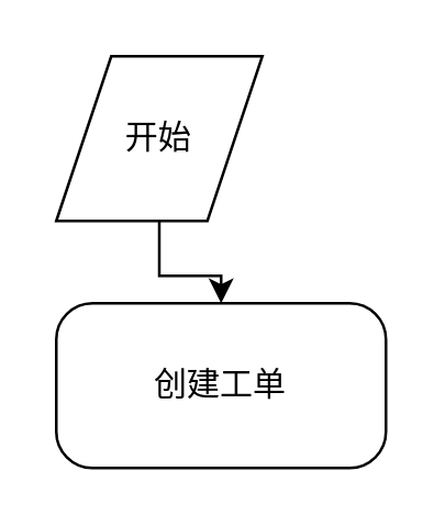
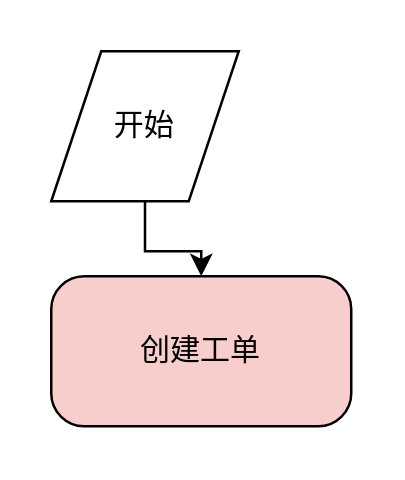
- <mxCell id="4" value="创建工单" style="rounded=1;whiteSpace=wrap;html=1;arcSize=22;" vertex="1" parent="1"><mxGeometry x="20" y="110" width="120" height="60" as="geometry" /></mxCell>
+ <mxCell id="4" value="创建工单" style="rounded=1;whiteSpace=wrap;html=1;arcSize=22;fillColor=#f8cecc;" vertex="1" parent="1"><mxGeometry x="20" y="110" width="120" height="60" as="geometry" /></mxCell>
